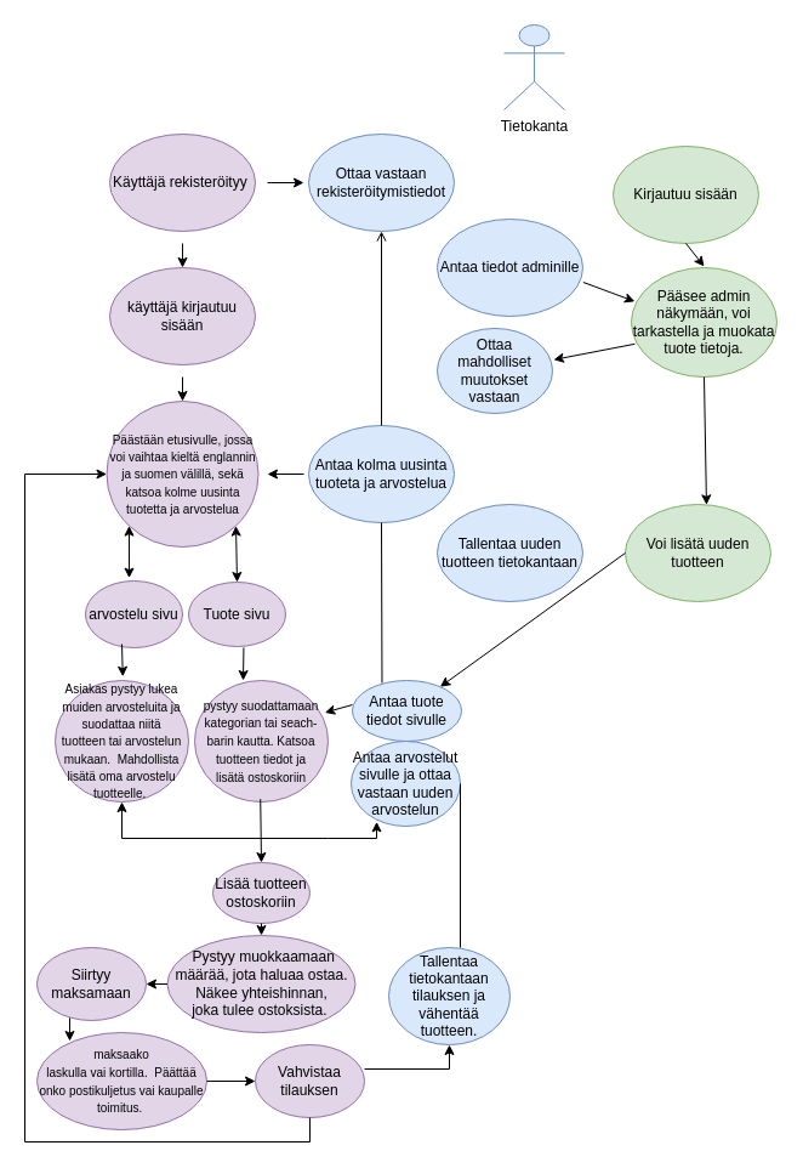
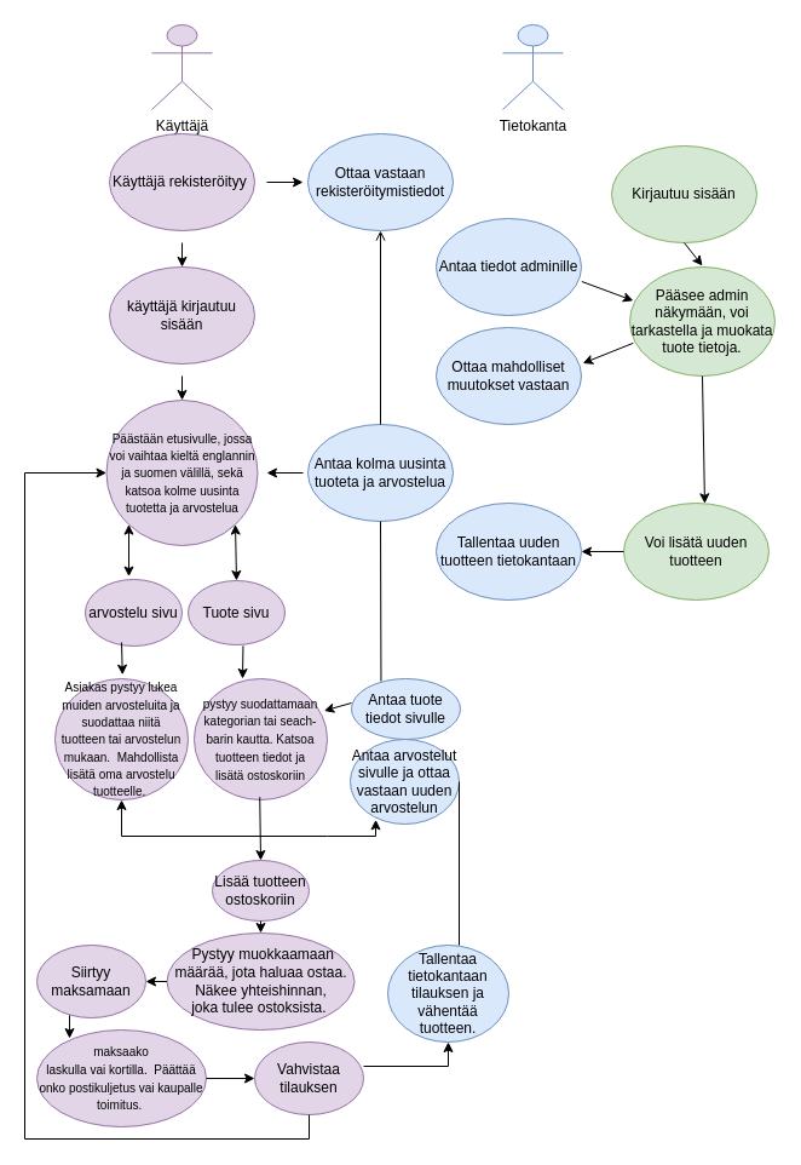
+ <mxCell id="2" value="Käyttäjä" style="shape=umlActor;verticalLabelPosition=bottom;verticalAlign=top;html=1;outlineConnect=0;fillColor=#e1d5e7;strokeColor=#9673a6;" vertex="1" parent="1"><mxGeometry x="125" y="20" width="50" height="70" as="geometry" /></mxCell>
- <mxCell id="43" value="Ottaa mahdolliset muutokset vastaan" style="ellipse;whiteSpace=wrap;html=1;fillColor=#dae8fc;strokeColor=#6c8ebf;" vertex="1" parent="1"><mxGeometry x="360" y="270" width="95" height="70" as="geometry" /></mxCell>
+ <mxCell id="43" value="Ottaa mahdolliset muutokset vastaan" style="ellipse;whiteSpace=wrap;html=1;fillColor=#dae8fc;strokeColor=#6c8ebf;" vertex="1" parent="1"><mxGeometry x="360" y="270" width="120" height="80" as="geometry" /></mxCell>
- <mxCell id="51" value="" style="endArrow=classic;html=1;rounded=0;exitX=0;exitY=0.5;exitDx=0;exitDy=0;" edge="1" parent="1" source="48" target="20"><mxGeometry width="50" height="50" relative="1" as="geometry"><mxPoint x="160" y="380" as="sourcePoint" /><mxPoint x="210" y="330" as="targetPoint" /></mxGeometry></mxCell>
+ <mxCell id="51" value="" style="endArrow=classic;html=1;rounded=0;exitX=0;exitY=0.5;exitDx=0;exitDy=0;entryX=1;entryY=0.5;entryDx=0;entryDy=0;" edge="1" parent="1" source="48" target="49"><mxGeometry width="50" height="50" relative="1" as="geometry"><mxPoint x="160" y="380" as="sourcePoint" /><mxPoint x="210" y="330" as="targetPoint" /></mxGeometry></mxCell>
